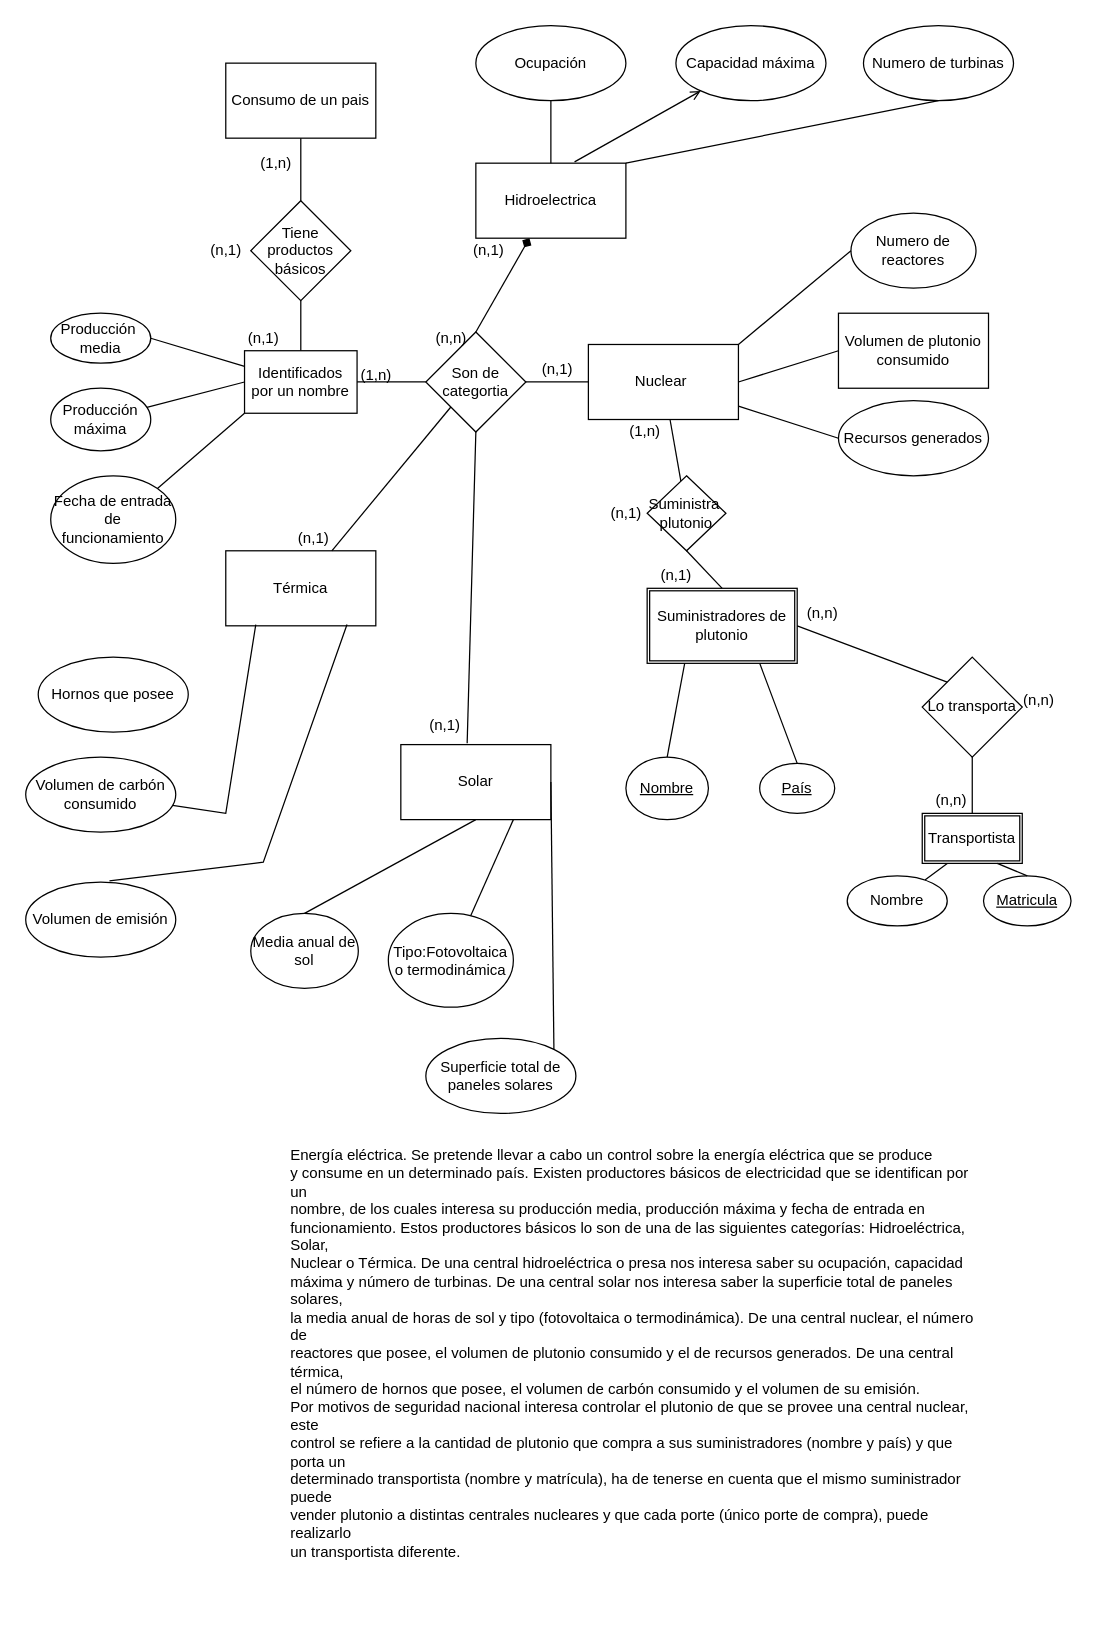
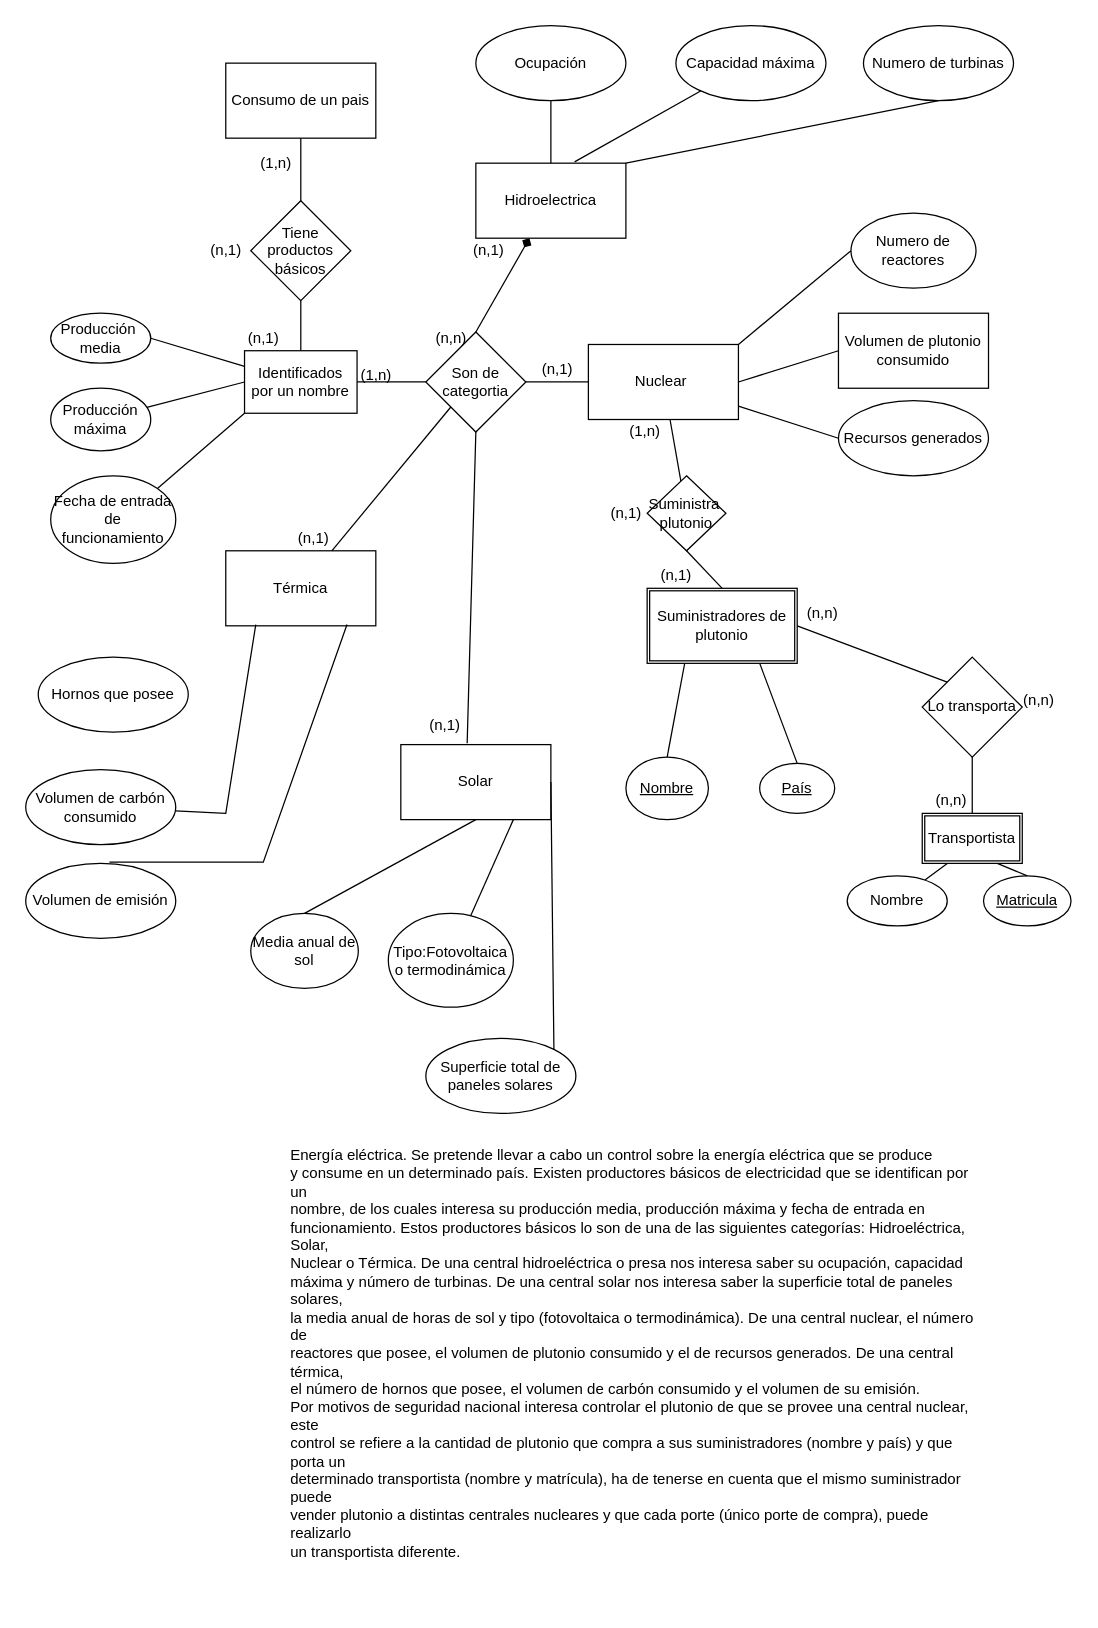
- <mxCell id="26" value="" style="endArrow=open;html=1;rounded=0;exitX=0.658;exitY=-0.017;exitDx=0;exitDy=0;exitPerimeter=0;" edge="1" parent="1" source="16" target="23"><mxGeometry width="50" height="50" relative="1" as="geometry"><mxPoint x="470" y="120" as="sourcePoint" /><mxPoint x="520" y="70" as="targetPoint" /></mxGeometry></mxCell>
+ <mxCell id="26" value="" style="endArrow=none;html=1;rounded=0;exitX=0.658;exitY=-0.017;exitDx=0;exitDy=0;exitPerimeter=0;" edge="1" parent="1" source="16" target="23"><mxGeometry width="50" height="50" relative="1" as="geometry"><mxPoint x="470" y="120" as="sourcePoint" /><mxPoint x="520" y="70" as="targetPoint" /></mxGeometry></mxCell>
- <mxCell id="43" value="Volumen de carbón consumido" style="ellipse;whiteSpace=wrap;html=1;" vertex="1" parent="1"><mxGeometry x="20" y="605" width="120" height="60" as="geometry" /></mxCell>
+ <mxCell id="43" value="Volumen de carbón consumido" style="ellipse;whiteSpace=wrap;html=1;" vertex="1" parent="1"><mxGeometry y="615" width="120" height="60" as="geometry" x="20" /></mxCell>
- <mxCell id="44" value="Volumen de emisión" style="ellipse;whiteSpace=wrap;html=1;" vertex="1" parent="1"><mxGeometry x="20" y="705" width="120" height="60" as="geometry" /></mxCell>
+ <mxCell id="44" value="Volumen de emisión" style="ellipse;whiteSpace=wrap;html=1;" vertex="1" parent="1"><mxGeometry y="690" width="120" height="60" as="geometry" x="20" /></mxCell>
